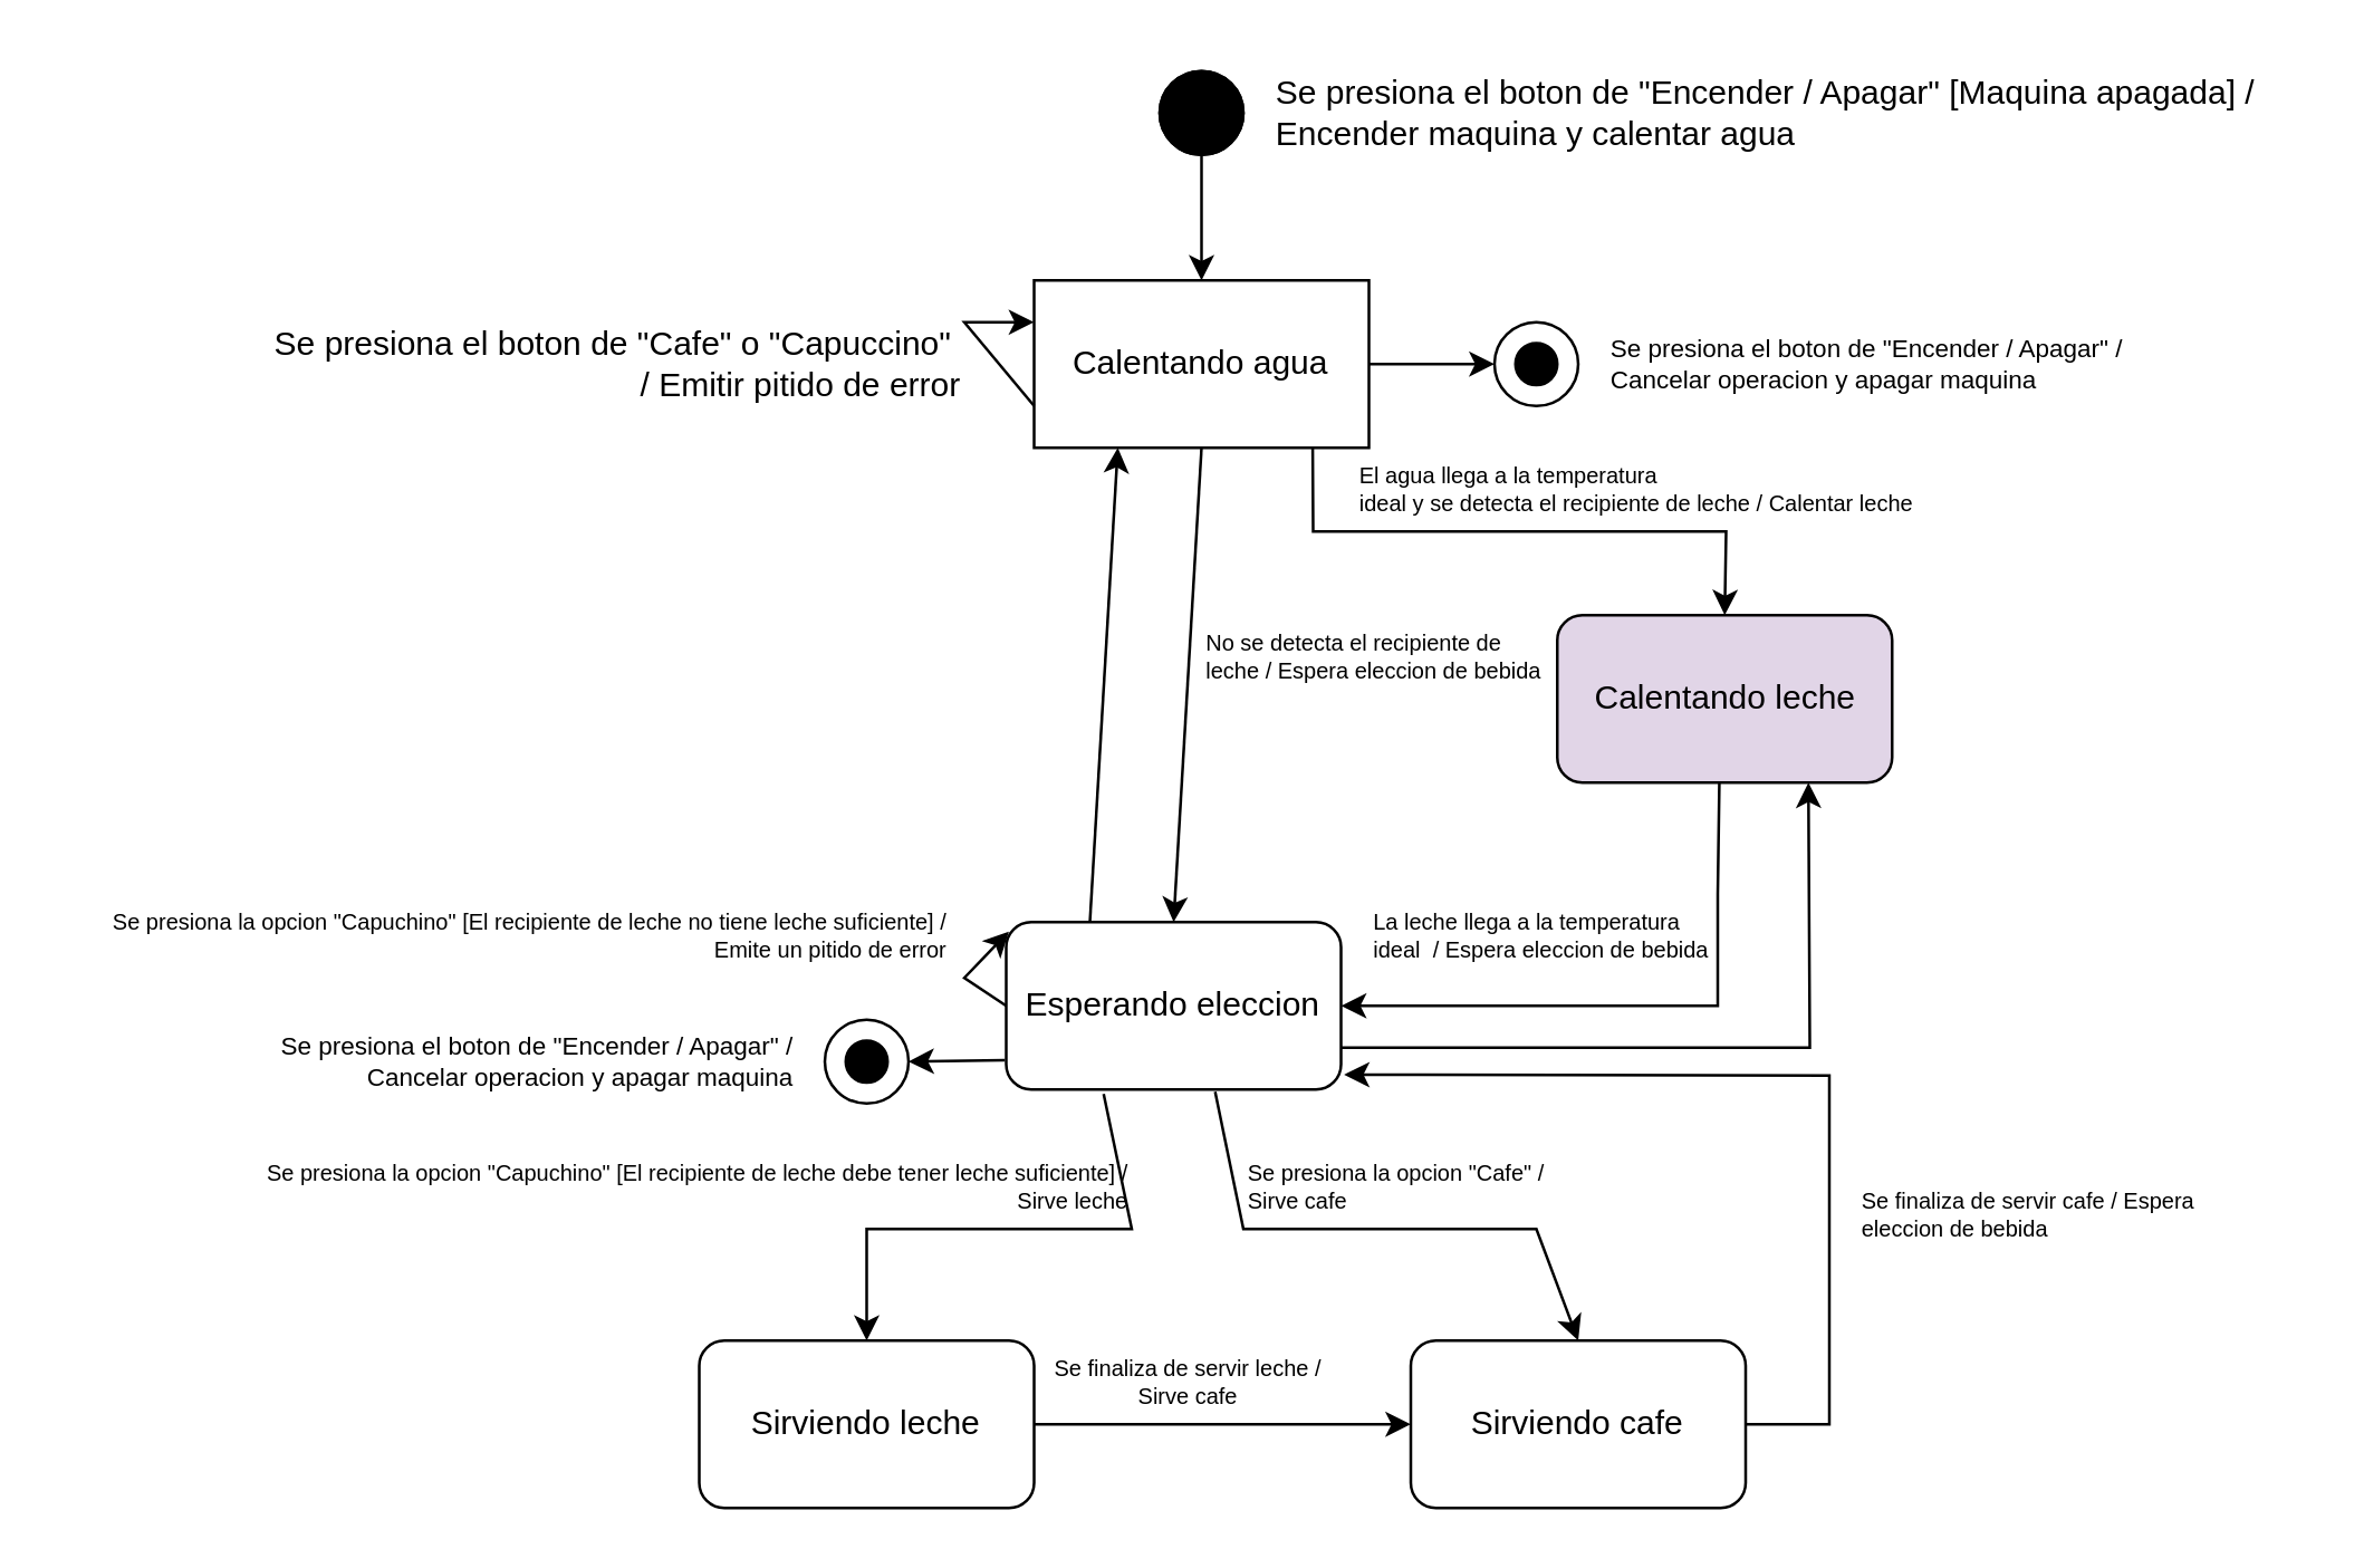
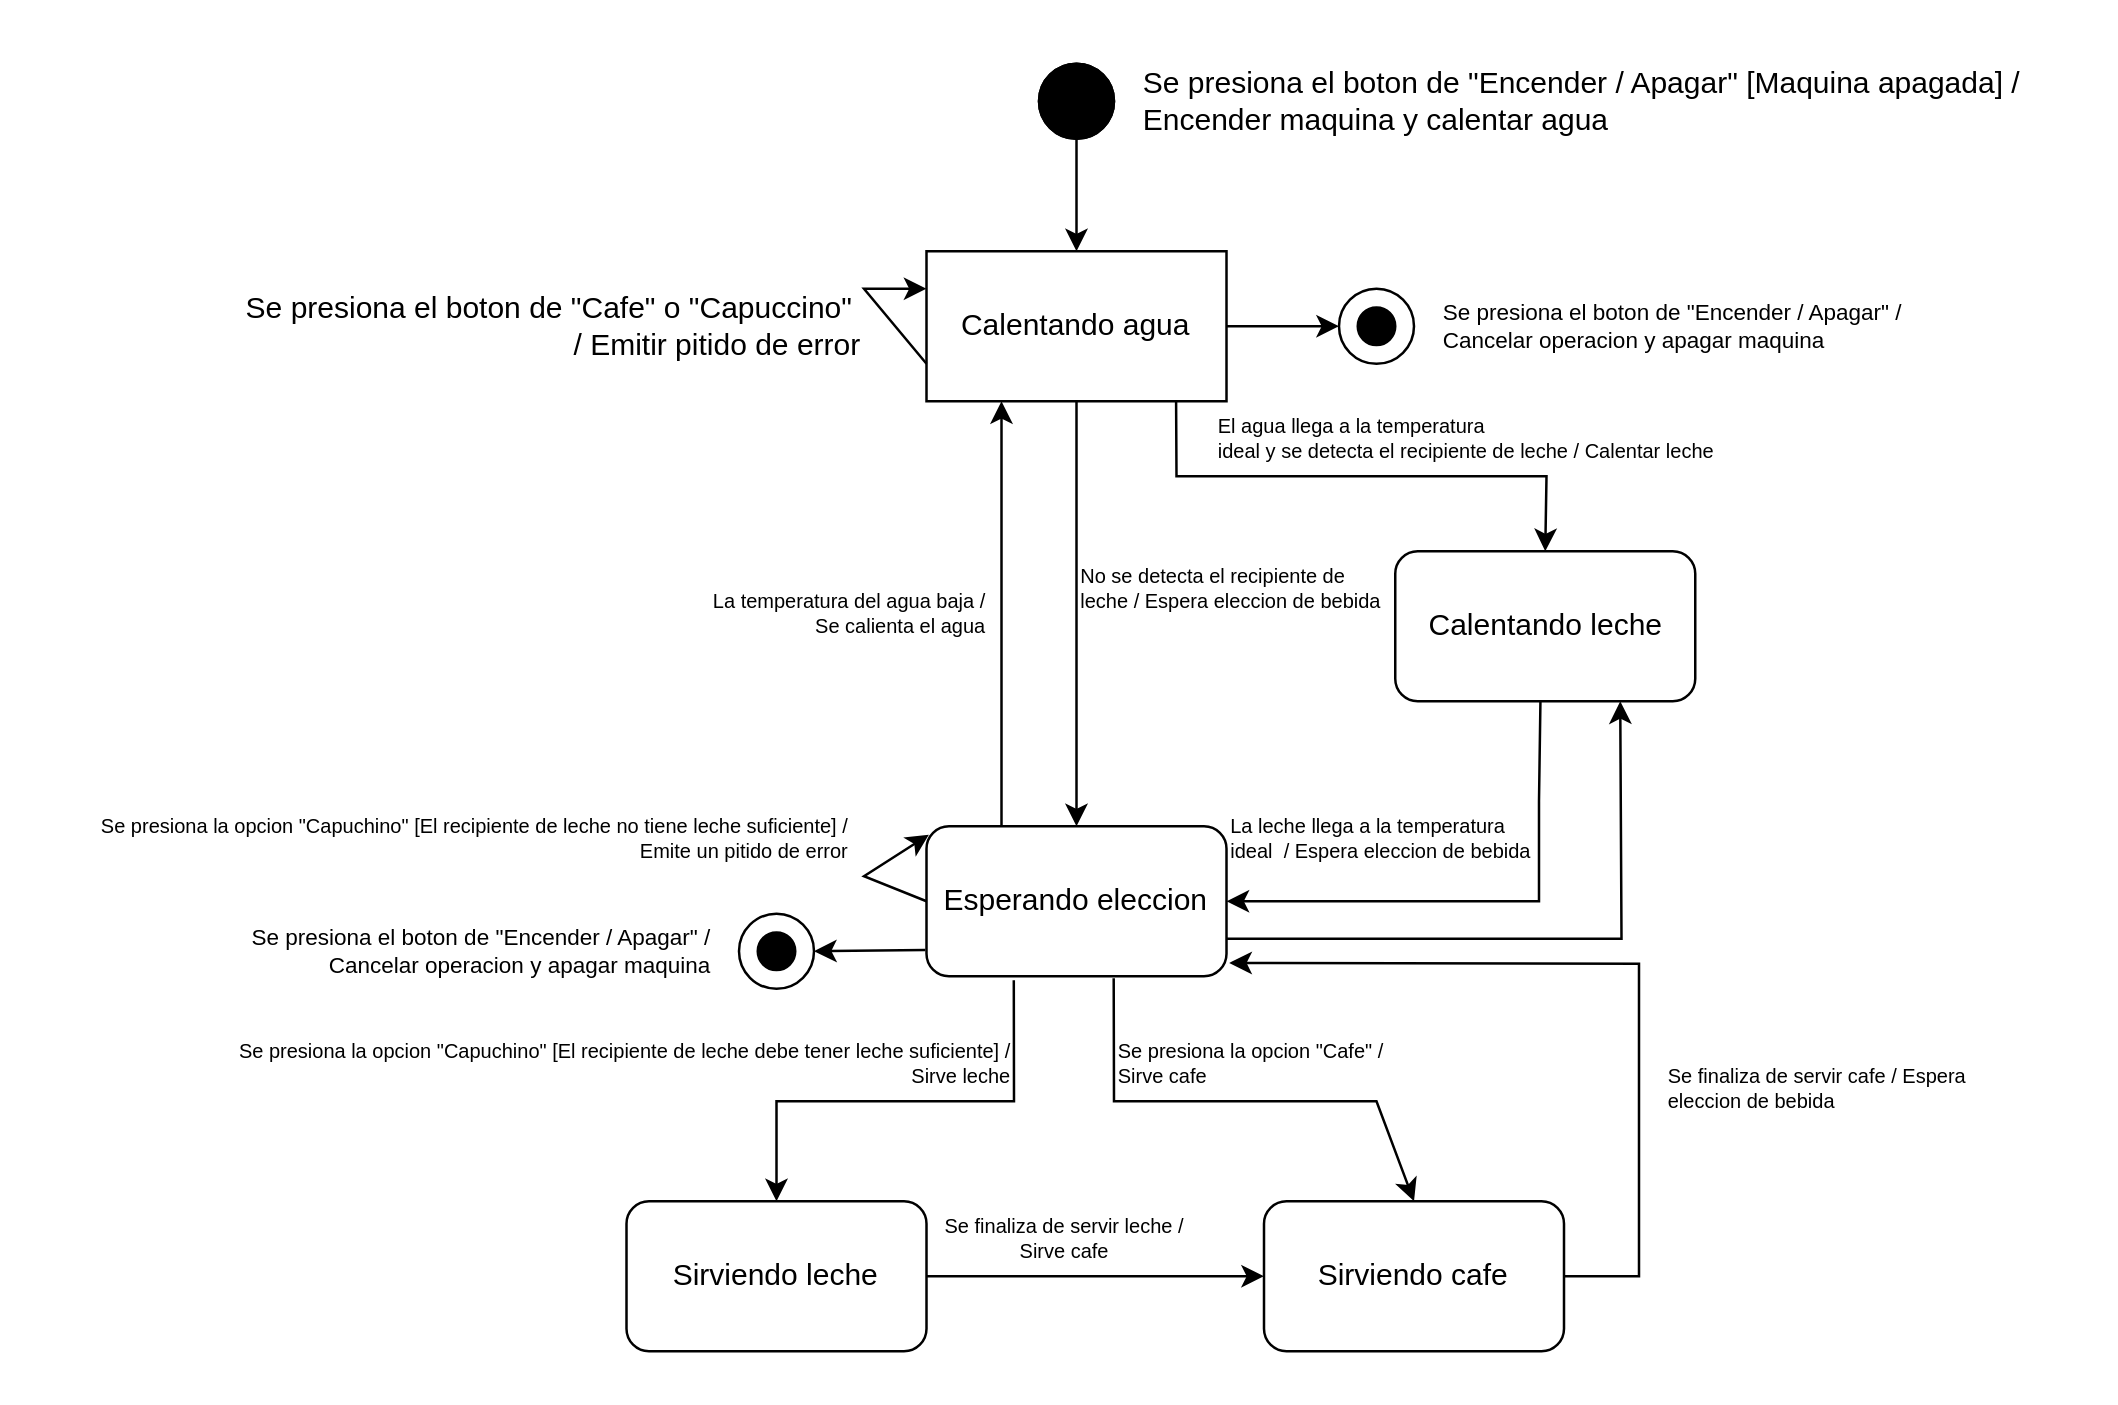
+ <mxCell id="20" value="La temperatura del agua baja /&lt;div&gt;Se calienta el agua&lt;/div&gt;" style="text;html=1;align=right;verticalAlign=middle;resizable=0;points=[];autosize=1;strokeColor=none;fillColor=none;fontSize=8;" vertex="1" parent="1"><mxGeometry x="265" y="230" width="130" height="30" as="geometry" /></mxCell>
- <mxCell id="13" value="Calentando leche" style="rounded=1;whiteSpace=wrap;html=1;fillColor=#e1d5e7;" vertex="1" parent="1"><mxGeometry x="557.5" y="220" width="120" height="60" as="geometry" /></mxCell>
+ <mxCell id="13" value="Calentando leche" style="rounded=1;whiteSpace=wrap;html=1;" vertex="1" parent="1"><mxGeometry x="557.5" y="220" width="120" height="60" as="geometry" /></mxCell>
- <mxCell id="14" value="Esperando eleccion" style="rounded=1;whiteSpace=wrap;html=1;" vertex="1" parent="1"><mxGeometry x="360" y="330" width="120" height="60" as="geometry" /></mxCell>
+ <mxCell id="14" value="Esperando eleccion" style="rounded=1;whiteSpace=wrap;html=1;" vertex="1" parent="1"><mxGeometry x="370" y="330" width="120" height="60" as="geometry" /></mxCell>
